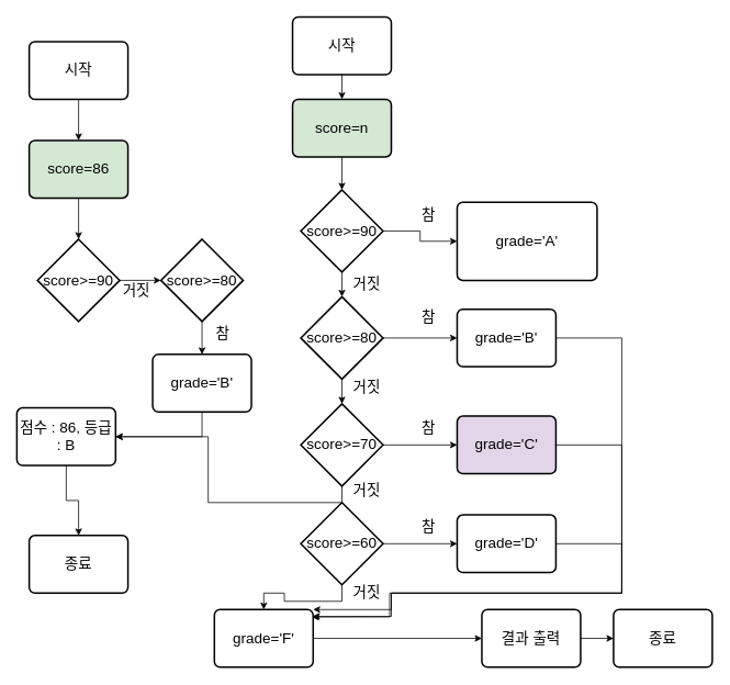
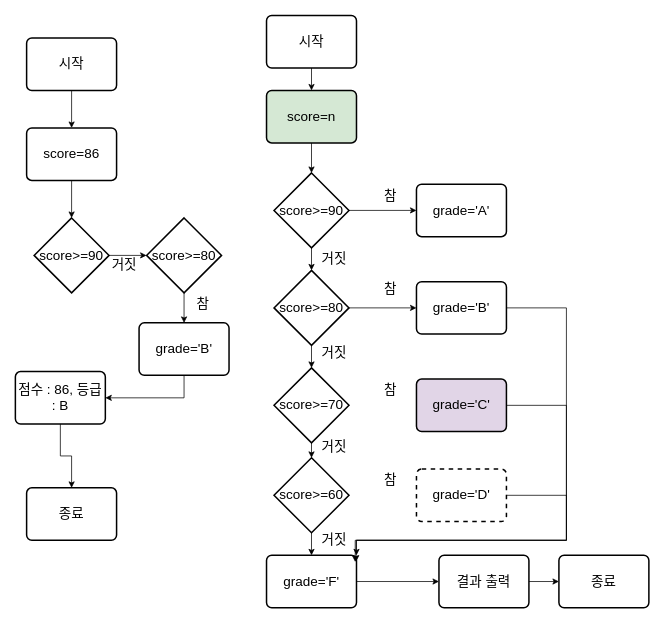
- <mxCell id="4" value="score=86" style="rounded=1;whiteSpace=wrap;html=1;absoluteArcSize=1;arcSize=14;strokeWidth=2;fontSize=18;fillColor=#d5e8d4;" vertex="1" parent="1"><mxGeometry x="35" y="170" width="120" height="70" as="geometry" /></mxCell>
+ <mxCell id="4" value="score=86" style="rounded=1;whiteSpace=wrap;html=1;absoluteArcSize=1;arcSize=14;strokeWidth=2;fontSize=18;" vertex="1" parent="1"><mxGeometry x="35" y="170" width="120" height="70" as="geometry" /></mxCell>
- <mxCell id="25" value="grade='A'" style="rounded=1;whiteSpace=wrap;html=1;absoluteArcSize=1;arcSize=14;strokeWidth=2;fontSize=18;" vertex="1" parent="1"><mxGeometry x="555" y="245" width="170" height="95" as="geometry" /></mxCell>
+ <mxCell id="25" value="grade='A'" style="rounded=1;whiteSpace=wrap;html=1;absoluteArcSize=1;arcSize=14;strokeWidth=2;fontSize=18;" vertex="1" parent="1"><mxGeometry x="555" y="245" width="120" height="70" as="geometry" /></mxCell>
- <mxCell id="30" style="edgeStyle=orthogonalEdgeStyle;rounded=0;orthogonalLoop=1;jettySize=auto;html=1;exitX=1;exitY=0.5;exitDx=0;exitDy=0;exitPerimeter=0;entryX=0;entryY=0.5;entryDx=0;entryDy=0;" edge="1" parent="1" source="31" target="44"><mxGeometry relative="1" as="geometry" /></mxCell>
- <mxCell id="38" style="edgeStyle=orthogonalEdgeStyle;rounded=0;orthogonalLoop=1;jettySize=auto;html=1;exitX=0.5;exitY=1;exitDx=0;exitDy=0;exitPerimeter=0;" edge="1" parent="1" source="31" target="15"><mxGeometry relative="1" as="geometry" /></mxCell>
+ <mxCell id="38" style="edgeStyle=orthogonalEdgeStyle;rounded=0;orthogonalLoop=1;jettySize=auto;html=1;exitX=0.5;exitY=1;exitDx=0;exitDy=0;exitPerimeter=0;entryX=0.5;entryY=0;entryDx=0;entryDy=0;entryPerimeter=0;" edge="1" parent="1" source="31" target="34"><mxGeometry relative="1" as="geometry" /></mxCell>
- <mxCell id="33" style="edgeStyle=orthogonalEdgeStyle;rounded=0;orthogonalLoop=1;jettySize=auto;html=1;exitX=1;exitY=0.5;exitDx=0;exitDy=0;exitPerimeter=0;entryX=0;entryY=0.5;entryDx=0;entryDy=0;" edge="1" parent="1" source="34" target="46"><mxGeometry relative="1" as="geometry" /></mxCell>
- <mxCell id="46" value="grade='D'" style="rounded=1;whiteSpace=wrap;html=1;absoluteArcSize=1;arcSize=14;strokeWidth=2;fontSize=18;" vertex="1" parent="1"><mxGeometry x="555" y="625" width="120" height="70" as="geometry" /></mxCell>
+ <mxCell id="46" value="grade='D'" style="rounded=1;whiteSpace=wrap;html=1;absoluteArcSize=1;arcSize=14;strokeWidth=2;fontSize=18;dashed=1;" vertex="1" parent="1"><mxGeometry x="555" y="625" width="120" height="70" as="geometry" /></mxCell>
- <mxCell id="36" value="grade='F'" style="rounded=1;whiteSpace=wrap;html=1;absoluteArcSize=1;arcSize=14;strokeWidth=2;fontSize=18;" vertex="1" parent="1"><mxGeometry x="260" y="740" width="120" height="70" as="geometry" /></mxCell>
+ <mxCell id="36" value="grade='F'" style="rounded=1;whiteSpace=wrap;html=1;absoluteArcSize=1;arcSize=14;strokeWidth=2;fontSize=18;" vertex="1" parent="1"><mxGeometry x="355" y="740" width="120" height="70" as="geometry" /></mxCell>
